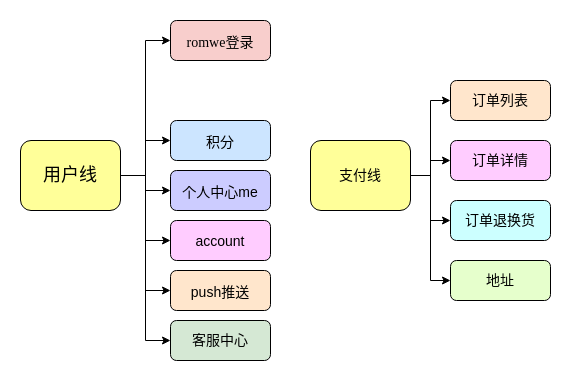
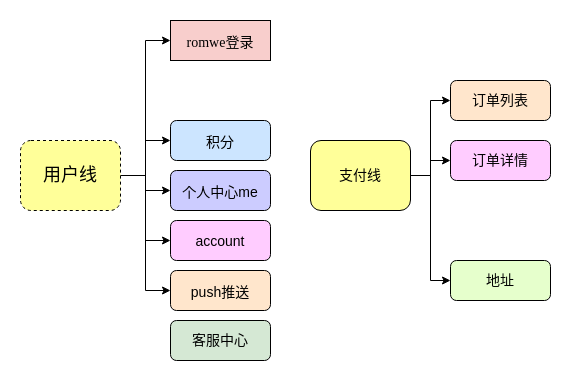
- <mxCell id="9" value="&lt;p style=&quot;margin: 0px; font-variant-numeric: normal; font-variant-east-asian: normal; font-stretch: normal; line-height: normal; text-align: start;&quot; class=&quot;p1&quot;&gt;&lt;font face=&quot;PingFang SC&quot;&gt;&lt;span style=&quot;font-size: 14px;&quot;&gt;romwe登录&lt;/span&gt;&lt;/font&gt;&lt;/p&gt;" style="rounded=1;whiteSpace=wrap;html=1;fillColor=#F8CECC;" vertex="1" parent="1"><mxGeometry x="170" y="20" width="100" height="40" as="geometry" /></mxCell>
+ <mxCell id="9" value="&lt;p style=&quot;margin: 0px; font-variant-numeric: normal; font-variant-east-asian: normal; font-stretch: normal; line-height: normal; text-align: start;&quot; class=&quot;p1&quot;&gt;&lt;font face=&quot;PingFang SC&quot;&gt;&lt;span style=&quot;font-size: 14px;&quot;&gt;romwe登录&lt;/span&gt;&lt;/font&gt;&lt;/p&gt;" style="whiteSpace=wrap;html=1;fillColor=#F8CECC;rounded=0;" vertex="1" parent="1"><mxGeometry x="170" y="20" width="100" height="40" as="geometry" /></mxCell>
- <mxCell id="8" value="&lt;font style=&quot;font-size: 18px;&quot;&gt;用户线&lt;/font&gt;" style="rounded=1;whiteSpace=wrap;html=1;fillColor=#FFFF99;" vertex="1" parent="1"><mxGeometry x="20" y="140" width="100" height="70" as="geometry" /></mxCell>
+ <mxCell id="8" value="&lt;font style=&quot;font-size: 18px;&quot;&gt;用户线&lt;/font&gt;" style="rounded=1;whiteSpace=wrap;html=1;fillColor=#FFFF99;dashed=1;" vertex="1" parent="1"><mxGeometry x="20" y="140" width="100" height="70" as="geometry" /></mxCell>
- <mxCell id="16" style="edgeStyle=orthogonalEdgeStyle;rounded=0;orthogonalLoop=1;jettySize=auto;html=1;exitX=1;exitY=0.5;exitDx=0;exitDy=0;entryX=0;entryY=0.5;entryDx=0;entryDy=0;" edge="1" parent="1" source="19" target="22"><mxGeometry relative="1" as="geometry" /></mxCell>
- <mxCell id="22" value="&lt;font style=&quot;font-size: 14px;&quot;&gt;订单退换货&lt;/font&gt;" style="rounded=1;whiteSpace=wrap;html=1;fillColor=#CCFFFF;" vertex="1" parent="1"><mxGeometry x="450" y="200" width="100" height="40" as="geometry" /></mxCell>
- <mxCell id="7" style="edgeStyle=orthogonalEdgeStyle;rounded=0;orthogonalLoop=1;jettySize=auto;html=1;exitX=1;exitY=0.5;exitDx=0;exitDy=0;entryX=0;entryY=0.5;entryDx=0;entryDy=0;" edge="1" parent="1" source="8" target="14"><mxGeometry relative="1" as="geometry" /></mxCell>
